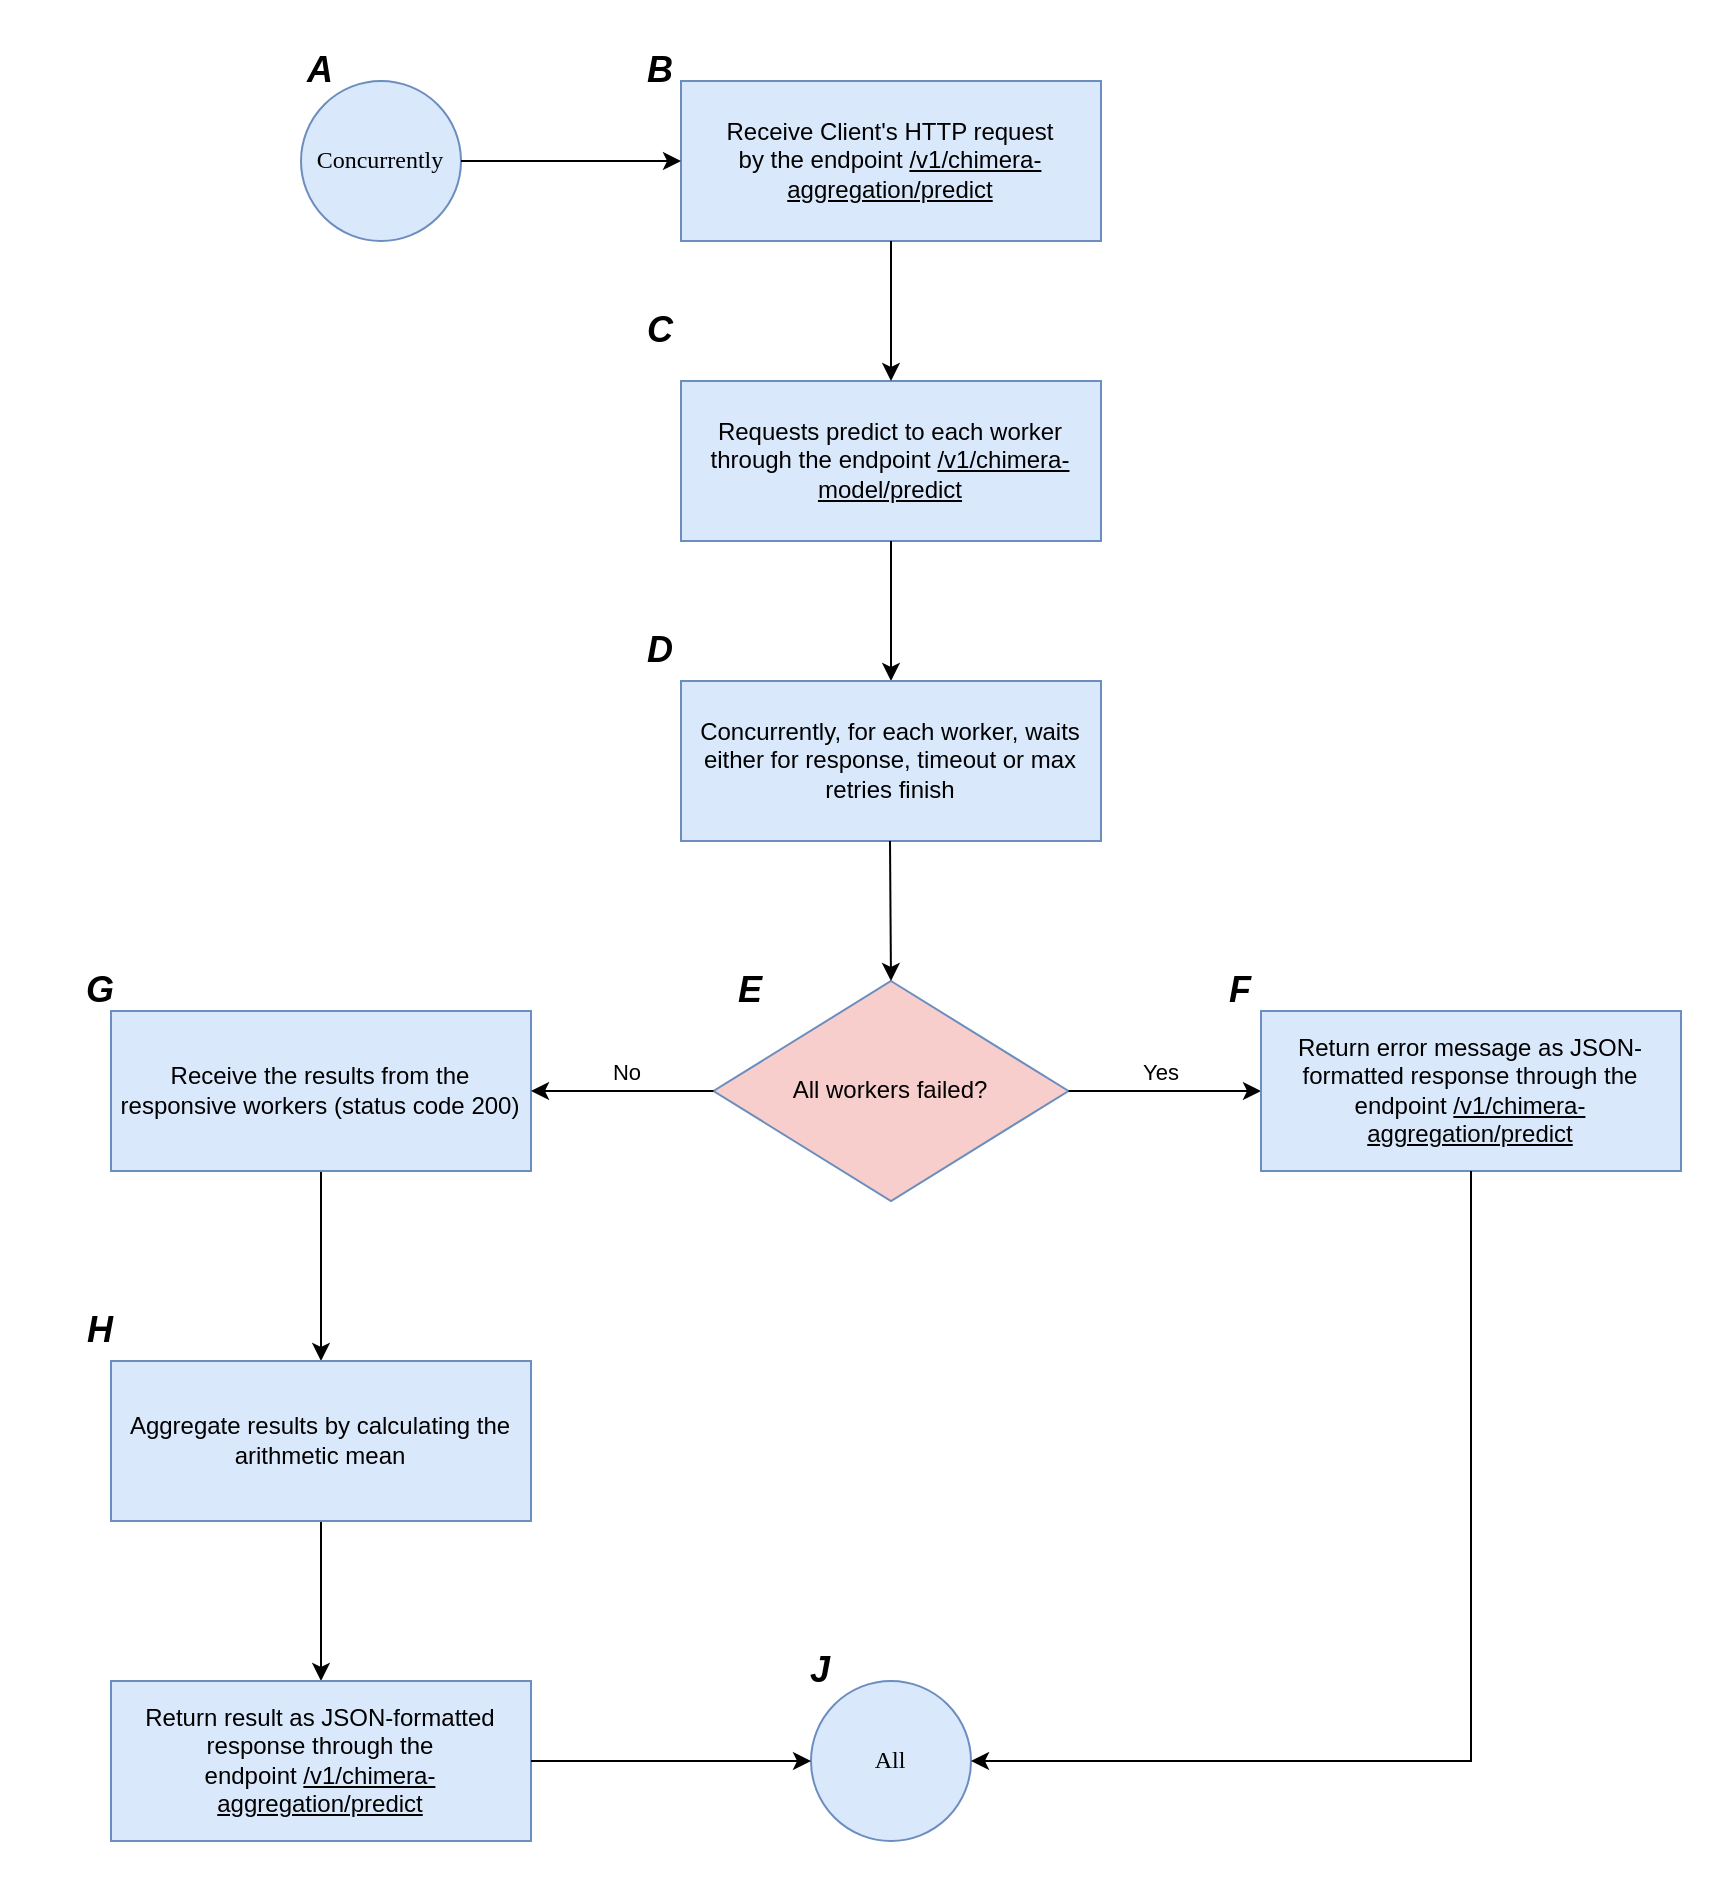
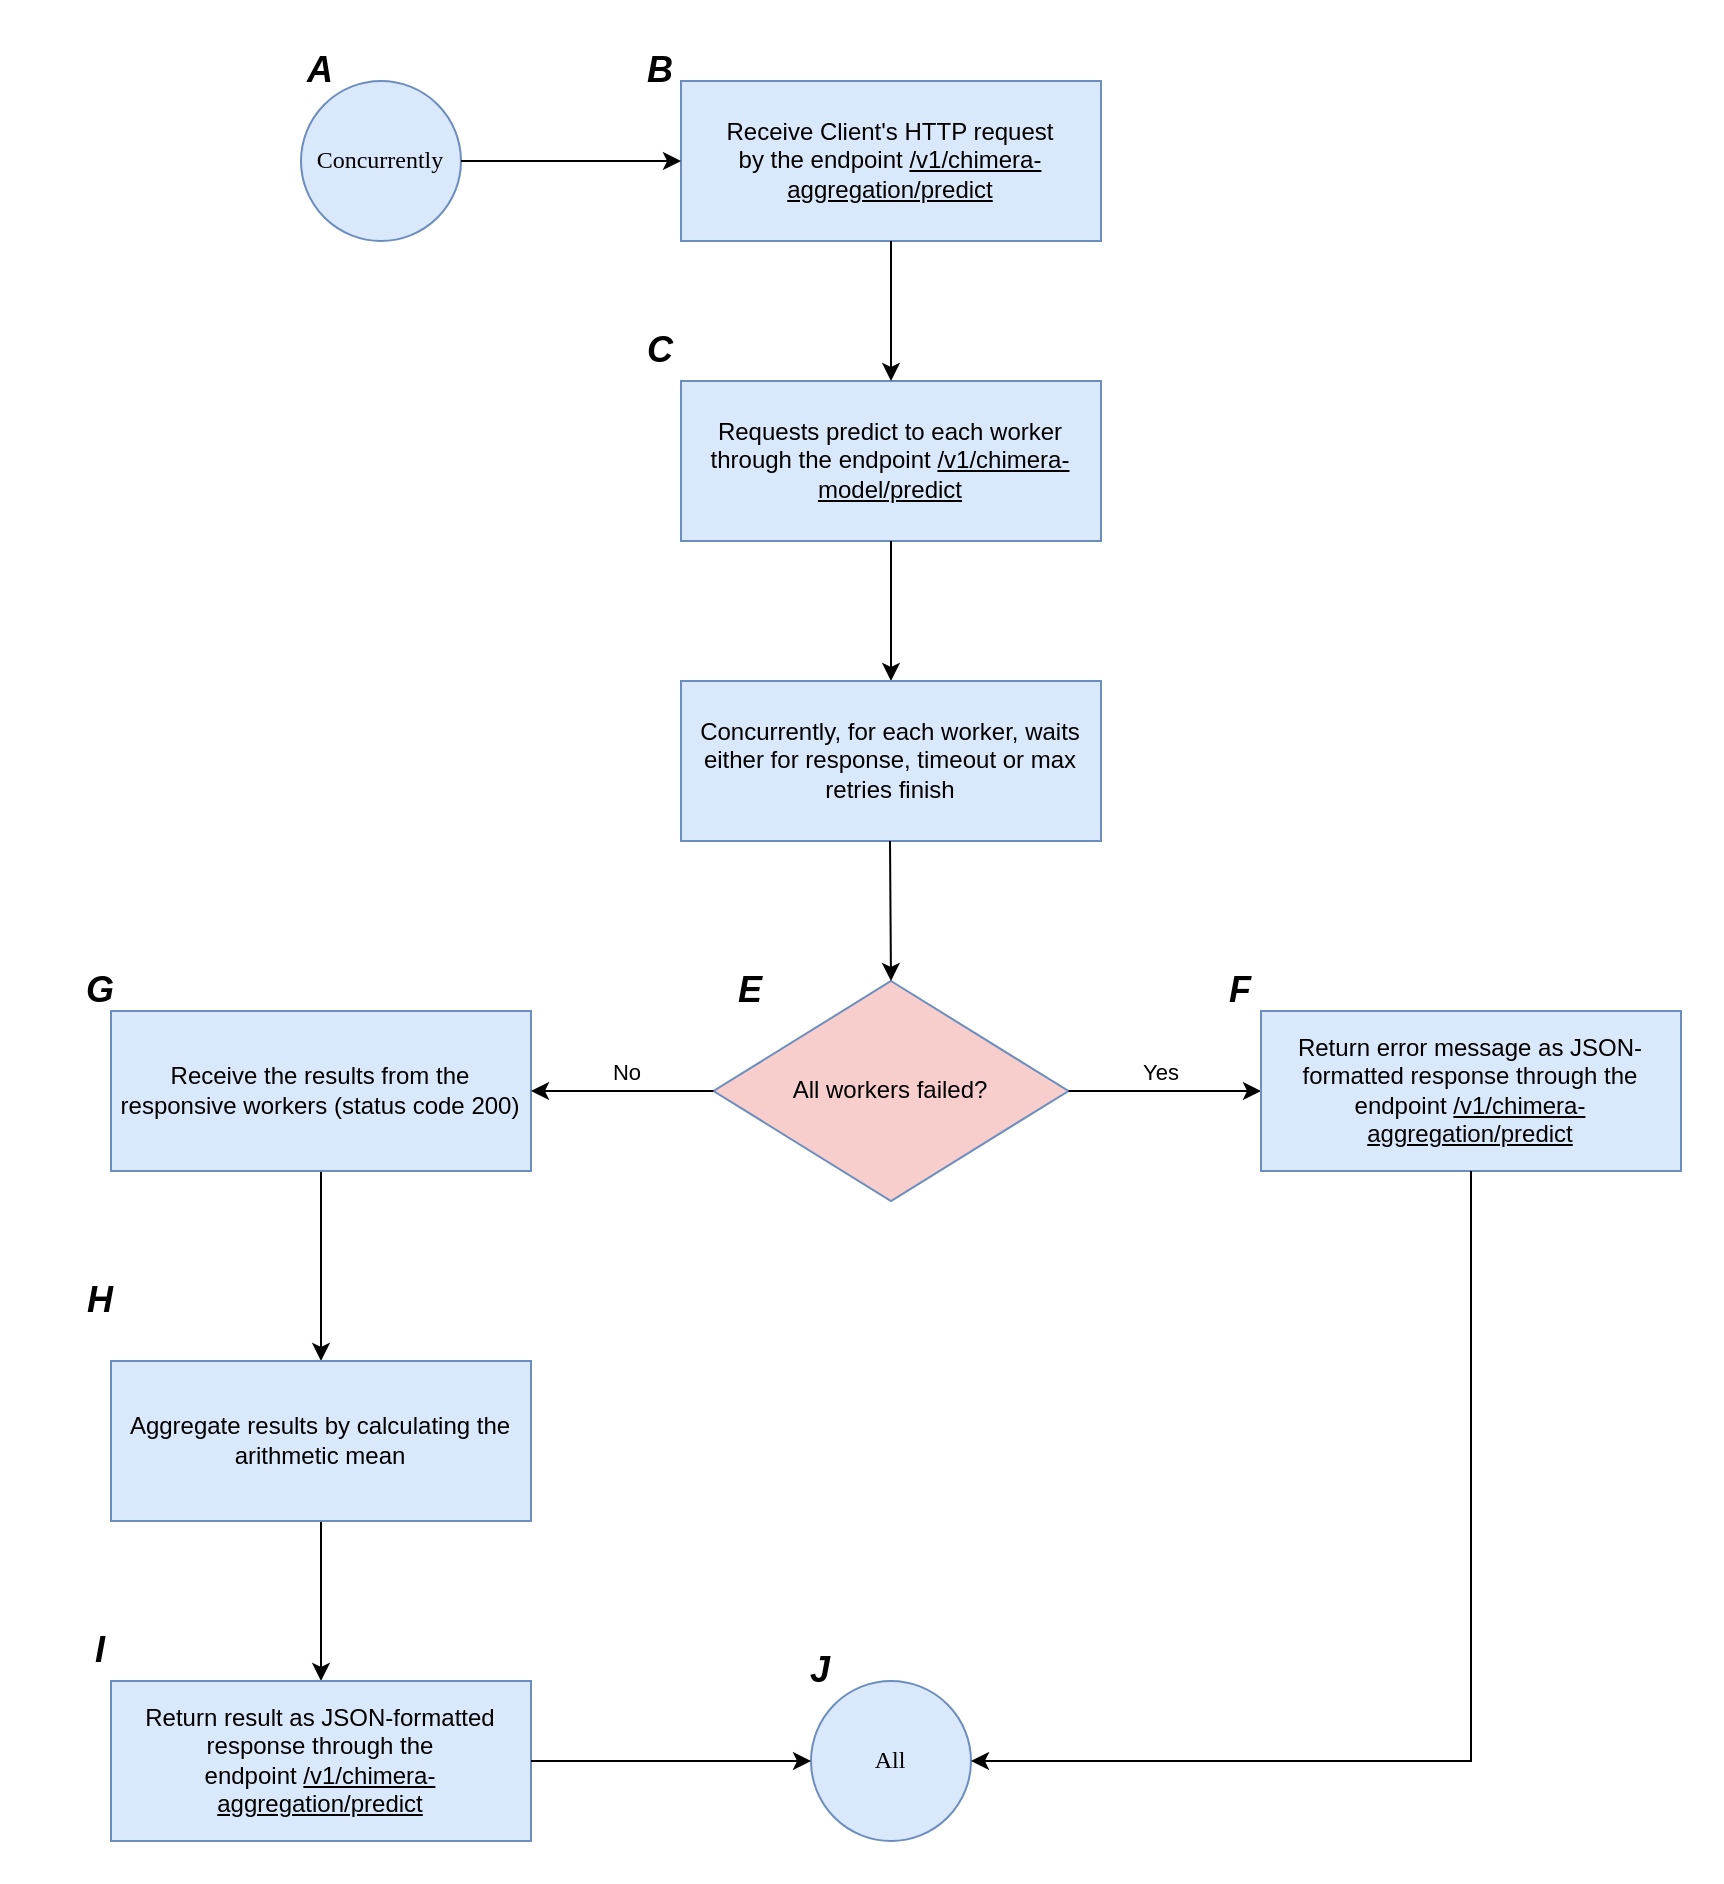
- <mxCell id="26" value="&lt;font face=&quot;Helvetica&quot; style=&quot;font-size: 18px;&quot;&gt;&lt;i style=&quot;&quot;&gt;&lt;b style=&quot;&quot;&gt;C&lt;/b&gt;&lt;/i&gt;&lt;/font&gt;" style="text;html=1;align=center;verticalAlign=middle;whiteSpace=wrap;rounded=0;" parent="1" vertex="1"><mxGeometry x="300" y="150" width="60" height="30" as="geometry" /></mxCell>
+ <mxCell id="26" value="&lt;font face=&quot;Helvetica&quot; style=&quot;font-size: 18px;&quot;&gt;&lt;i style=&quot;&quot;&gt;&lt;b style=&quot;&quot;&gt;C&lt;/b&gt;&lt;/i&gt;&lt;/font&gt;" style="text;html=1;align=center;verticalAlign=middle;whiteSpace=wrap;rounded=0;" parent="1" vertex="1"><mxGeometry x="300" y="160" width="60" height="30" as="geometry" /></mxCell>
- <mxCell id="27" value="&lt;font face=&quot;Helvetica&quot; style=&quot;font-size: 18px;&quot;&gt;&lt;i style=&quot;&quot;&gt;&lt;b style=&quot;&quot;&gt;D&lt;/b&gt;&lt;/i&gt;&lt;/font&gt;" style="text;html=1;align=center;verticalAlign=middle;whiteSpace=wrap;rounded=0;" parent="1" vertex="1"><mxGeometry x="300" y="310" width="60" height="30" as="geometry" /></mxCell>
- <mxCell id="28" value="&lt;font face=&quot;Helvetica&quot; style=&quot;font-size: 18px;&quot;&gt;&lt;i style=&quot;&quot;&gt;&lt;b style=&quot;&quot;&gt;H&lt;/b&gt;&lt;/i&gt;&lt;/font&gt;" style="text;html=1;align=center;verticalAlign=middle;whiteSpace=wrap;rounded=0;" parent="1" vertex="1"><mxGeometry x="20" y="650" width="60" height="30" as="geometry" /></mxCell>
+ <mxCell id="28" value="&lt;font face=&quot;Helvetica&quot; style=&quot;font-size: 18px;&quot;&gt;&lt;i style=&quot;&quot;&gt;&lt;b style=&quot;&quot;&gt;H&lt;/b&gt;&lt;/i&gt;&lt;/font&gt;" style="text;html=1;align=center;verticalAlign=middle;whiteSpace=wrap;rounded=0;" parent="1" vertex="1"><mxGeometry x="20" y="635" width="60" height="30" as="geometry" /></mxCell>
+ <mxCell id="32" value="&lt;font face=&quot;Helvetica&quot; style=&quot;font-size: 18px;&quot;&gt;&lt;i style=&quot;&quot;&gt;&lt;b style=&quot;&quot;&gt;I&lt;/b&gt;&lt;/i&gt;&lt;/font&gt;" style="text;html=1;align=center;verticalAlign=middle;whiteSpace=wrap;rounded=0;" parent="1" vertex="1"><mxGeometry x="20" y="810" width="60" height="30" as="geometry" /></mxCell>
